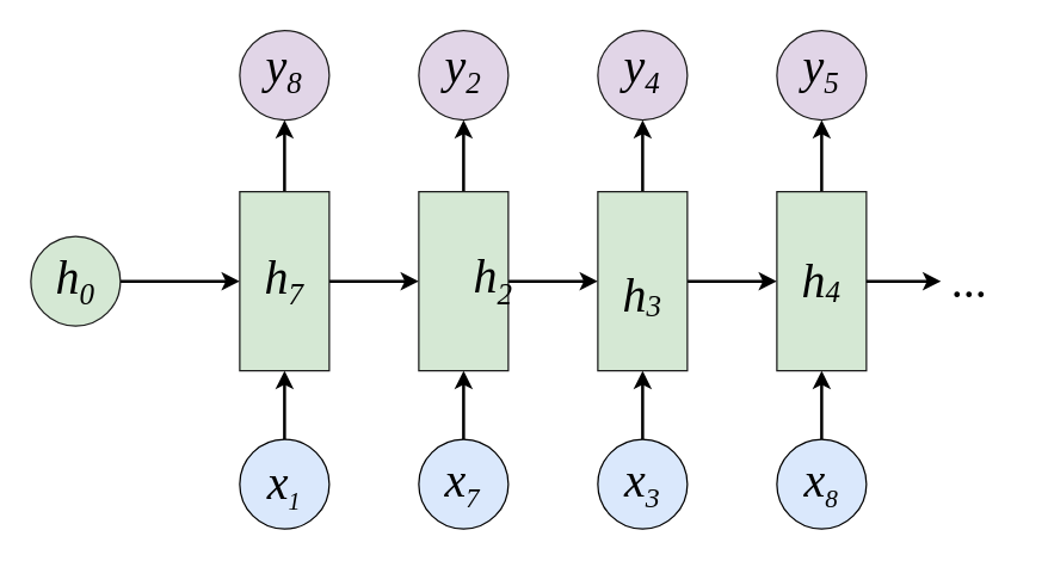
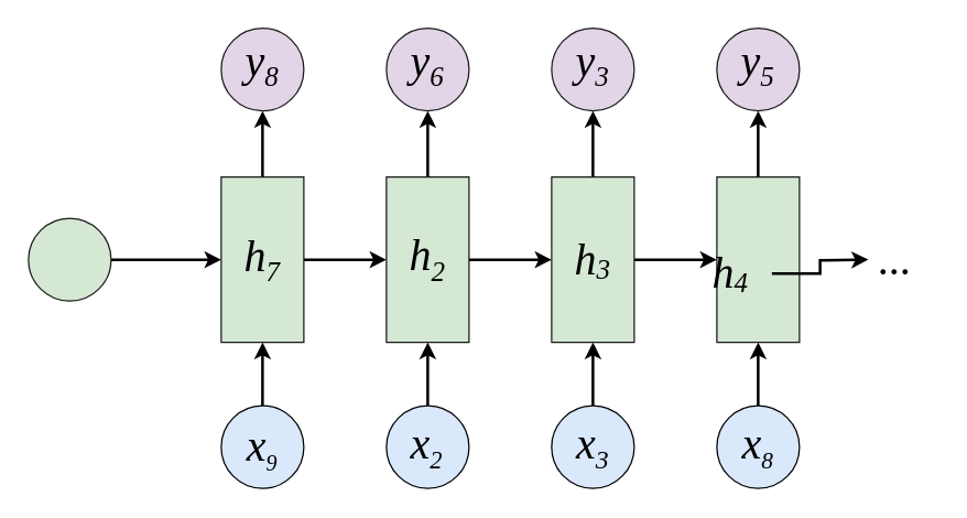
- <mxCell id="35" value="&lt;font style=&quot;font-size: 32px&quot;&gt;y&lt;font style=&quot;font-size: 32px&quot; size=&quot;1&quot;&gt;&lt;sub style=&quot;font-size: 20px&quot;&gt;2&lt;/sub&gt;&lt;/font&gt;&lt;/font&gt;" style="text;html=1;strokeColor=none;fillColor=none;align=center;verticalAlign=middle;whiteSpace=wrap;rounded=0;fontFamily=Times New Roman;fontSize=32;fontStyle=2" vertex="1" parent="1"><mxGeometry x="280" y="31" width="60" height="30" as="geometry" /></mxCell>
+ <mxCell id="35" value="&lt;font style=&quot;font-size: 32px&quot;&gt;y&lt;font style=&quot;font-size: 32px&quot; size=&quot;1&quot;&gt;&lt;sub style=&quot;font-size: 20px&quot;&gt;6&lt;/sub&gt;&lt;/font&gt;&lt;/font&gt;" style="text;html=1;strokeColor=none;fillColor=none;align=center;verticalAlign=middle;whiteSpace=wrap;rounded=0;fontFamily=Times New Roman;fontSize=32;fontStyle=2" vertex="1" parent="1"><mxGeometry x="280" y="31" width="60" height="30" as="geometry" /></mxCell>
- <mxCell id="36" value="&lt;font style=&quot;font-size: 32px&quot;&gt;y&lt;font style=&quot;font-size: 32px&quot; size=&quot;1&quot;&gt;&lt;sub style=&quot;font-size: 20px&quot;&gt;4&lt;/sub&gt;&lt;/font&gt;&lt;/font&gt;" style="text;html=1;strokeColor=none;fillColor=none;align=center;verticalAlign=middle;whiteSpace=wrap;rounded=0;fontFamily=Times New Roman;fontSize=32;fontStyle=2" vertex="1" parent="1"><mxGeometry x="400" y="31" width="60" height="30" as="geometry" /></mxCell>
+ <mxCell id="36" value="&lt;font style=&quot;font-size: 32px&quot;&gt;y&lt;font style=&quot;font-size: 32px&quot; size=&quot;1&quot;&gt;&lt;sub style=&quot;font-size: 20px&quot;&gt;3&lt;/sub&gt;&lt;/font&gt;&lt;/font&gt;" style="text;html=1;strokeColor=none;fillColor=none;align=center;verticalAlign=middle;whiteSpace=wrap;rounded=0;fontFamily=Times New Roman;fontSize=32;fontStyle=2" vertex="1" parent="1"><mxGeometry x="400" y="31" width="60" height="30" as="geometry" /></mxCell>
- <mxCell id="27" value="&lt;font style=&quot;font-size: 32px&quot;&gt;h&lt;font style=&quot;font-size: 32px&quot; size=&quot;1&quot;&gt;&lt;sub style=&quot;font-size: 20px&quot;&gt;0&lt;/sub&gt;&lt;/font&gt;&lt;/font&gt;" style="text;html=1;strokeColor=none;fillColor=none;align=center;verticalAlign=middle;whiteSpace=wrap;rounded=0;fontFamily=Times New Roman;fontSize=32;fontStyle=2" parent="1" vertex="1"><mxGeometry x="20" y="173" width="60" height="30" as="geometry" /></mxCell>
- <mxCell id="29" value="&lt;font style=&quot;font-size: 32px&quot;&gt;h&lt;sub&gt;&lt;font style=&quot;font-size: 20px&quot;&gt;2&lt;/font&gt;&lt;/sub&gt;&lt;/font&gt;" style="text;html=1;strokeColor=none;fillColor=none;align=center;verticalAlign=middle;whiteSpace=wrap;rounded=0;fontFamily=Times New Roman;fontSize=32;fontStyle=2" parent="1" vertex="1"><mxGeometry x="300" y="173" width="60" height="30" as="geometry" /></mxCell>
+ <mxCell id="29" value="&lt;font style=&quot;font-size: 32px&quot;&gt;h&lt;sub&gt;&lt;font style=&quot;font-size: 20px&quot;&gt;2&lt;/font&gt;&lt;/sub&gt;&lt;/font&gt;" style="text;html=1;strokeColor=none;fillColor=none;align=center;verticalAlign=middle;whiteSpace=wrap;rounded=0;fontFamily=Times New Roman;fontSize=32;fontStyle=2" parent="1" vertex="1"><mxGeometry x="280" y="173" width="60" height="30" as="geometry" /></mxCell>
- <mxCell id="32" value="&lt;font style=&quot;font-size: 32px&quot;&gt;h&lt;font size=&quot;1&quot;&gt;&lt;sub style=&quot;font-size: 20px&quot;&gt;4&lt;/sub&gt;&lt;/font&gt;&lt;/font&gt;" style="text;html=1;strokeColor=none;fillColor=none;align=center;verticalAlign=middle;whiteSpace=wrap;rounded=0;fontFamily=Times New Roman;fontSize=32;fontStyle=2" parent="1" vertex="1"><mxGeometry x="520" y="173" width="60" height="30" as="geometry" /></mxCell>
+ <mxCell id="32" value="&lt;font style=&quot;font-size: 32px&quot;&gt;h&lt;font size=&quot;1&quot;&gt;&lt;sub style=&quot;font-size: 20px&quot;&gt;4&lt;/sub&gt;&lt;/font&gt;&lt;/font&gt;" style="text;html=1;strokeColor=none;fillColor=none;align=center;verticalAlign=middle;whiteSpace=wrap;rounded=0;fontFamily=Times New Roman;fontSize=32;fontStyle=2" parent="1" vertex="1"><mxGeometry x="500" y="183" width="60" height="30" as="geometry" /></mxCell>
- <mxCell id="30" value="&lt;font style=&quot;font-size: 32px&quot;&gt;h&lt;font size=&quot;1&quot;&gt;&lt;sub&gt;&lt;font style=&quot;font-size: 20px&quot;&gt;3&lt;/font&gt;&lt;/sub&gt;&lt;/font&gt;&lt;/font&gt;" style="text;html=1;strokeColor=none;fillColor=none;align=center;verticalAlign=middle;whiteSpace=wrap;rounded=0;fontFamily=Times New Roman;fontSize=32;fontStyle=2" parent="1" vertex="1"><mxGeometry x="400" y="183" width="60" height="30" as="geometry" /></mxCell>
+ <mxCell id="30" value="&lt;font style=&quot;font-size: 32px&quot;&gt;h&lt;font size=&quot;1&quot;&gt;&lt;sub&gt;&lt;font style=&quot;font-size: 20px&quot;&gt;3&lt;/font&gt;&lt;/sub&gt;&lt;/font&gt;&lt;/font&gt;" style="text;html=1;strokeColor=none;fillColor=none;align=center;verticalAlign=middle;whiteSpace=wrap;rounded=0;fontFamily=Times New Roman;fontSize=32;fontStyle=2" parent="1" vertex="1"><mxGeometry x="400" y="173" width="60" height="30" as="geometry" /></mxCell>
- <mxCell id="38" value="&lt;font style=&quot;font-size: 30px&quot;&gt;&lt;i&gt;&lt;font style=&quot;font-size: 32px&quot; face=&quot;Times New Roman&quot;&gt;x&lt;sub style=&quot;font-size: 16px&quot;&gt;1&lt;/sub&gt;&lt;/font&gt;&lt;/i&gt;&lt;/font&gt;" style="text;html=1;strokeColor=none;fillColor=none;align=center;verticalAlign=middle;whiteSpace=wrap;rounded=0;" vertex="1" parent="1"><mxGeometry x="140" y="304" width="100" height="40" as="geometry" /></mxCell>
+ <mxCell id="38" value="&lt;font style=&quot;font-size: 30px&quot;&gt;&lt;i&gt;&lt;font style=&quot;font-size: 32px&quot; face=&quot;Times New Roman&quot;&gt;x&lt;sub style=&quot;font-size: 16px&quot;&gt;9&lt;/sub&gt;&lt;/font&gt;&lt;/i&gt;&lt;/font&gt;" style="text;html=1;strokeColor=none;fillColor=none;align=center;verticalAlign=middle;whiteSpace=wrap;rounded=0;" vertex="1" parent="1"><mxGeometry x="140" y="304" width="100" height="40" as="geometry" /></mxCell>
- <mxCell id="39" value="&lt;font style=&quot;font-size: 30px&quot;&gt;&lt;i style=&quot;font-size: 32px&quot;&gt;&lt;font style=&quot;font-size: 32px&quot; face=&quot;Times New Roman&quot;&gt;x&lt;font style=&quot;font-size: 32px&quot; size=&quot;1&quot;&gt;&lt;sub style=&quot;font-size: 18px&quot;&gt;7&lt;/sub&gt;&lt;/font&gt;&lt;/font&gt;&lt;/i&gt;&lt;/font&gt;" style="text;html=1;strokeColor=none;fillColor=none;align=center;verticalAlign=middle;whiteSpace=wrap;rounded=0;" vertex="1" parent="1"><mxGeometry x="279" y="304" width="61" height="40" as="geometry" /></mxCell>
+ <mxCell id="39" value="&lt;font style=&quot;font-size: 30px&quot;&gt;&lt;i style=&quot;font-size: 32px&quot;&gt;&lt;font style=&quot;font-size: 32px&quot; face=&quot;Times New Roman&quot;&gt;x&lt;font style=&quot;font-size: 32px&quot; size=&quot;1&quot;&gt;&lt;sub style=&quot;font-size: 18px&quot;&gt;2&lt;/sub&gt;&lt;/font&gt;&lt;/font&gt;&lt;/i&gt;&lt;/font&gt;" style="text;html=1;strokeColor=none;fillColor=none;align=center;verticalAlign=middle;whiteSpace=wrap;rounded=0;" vertex="1" parent="1"><mxGeometry x="279" y="304" width="61" height="40" as="geometry" /></mxCell>
